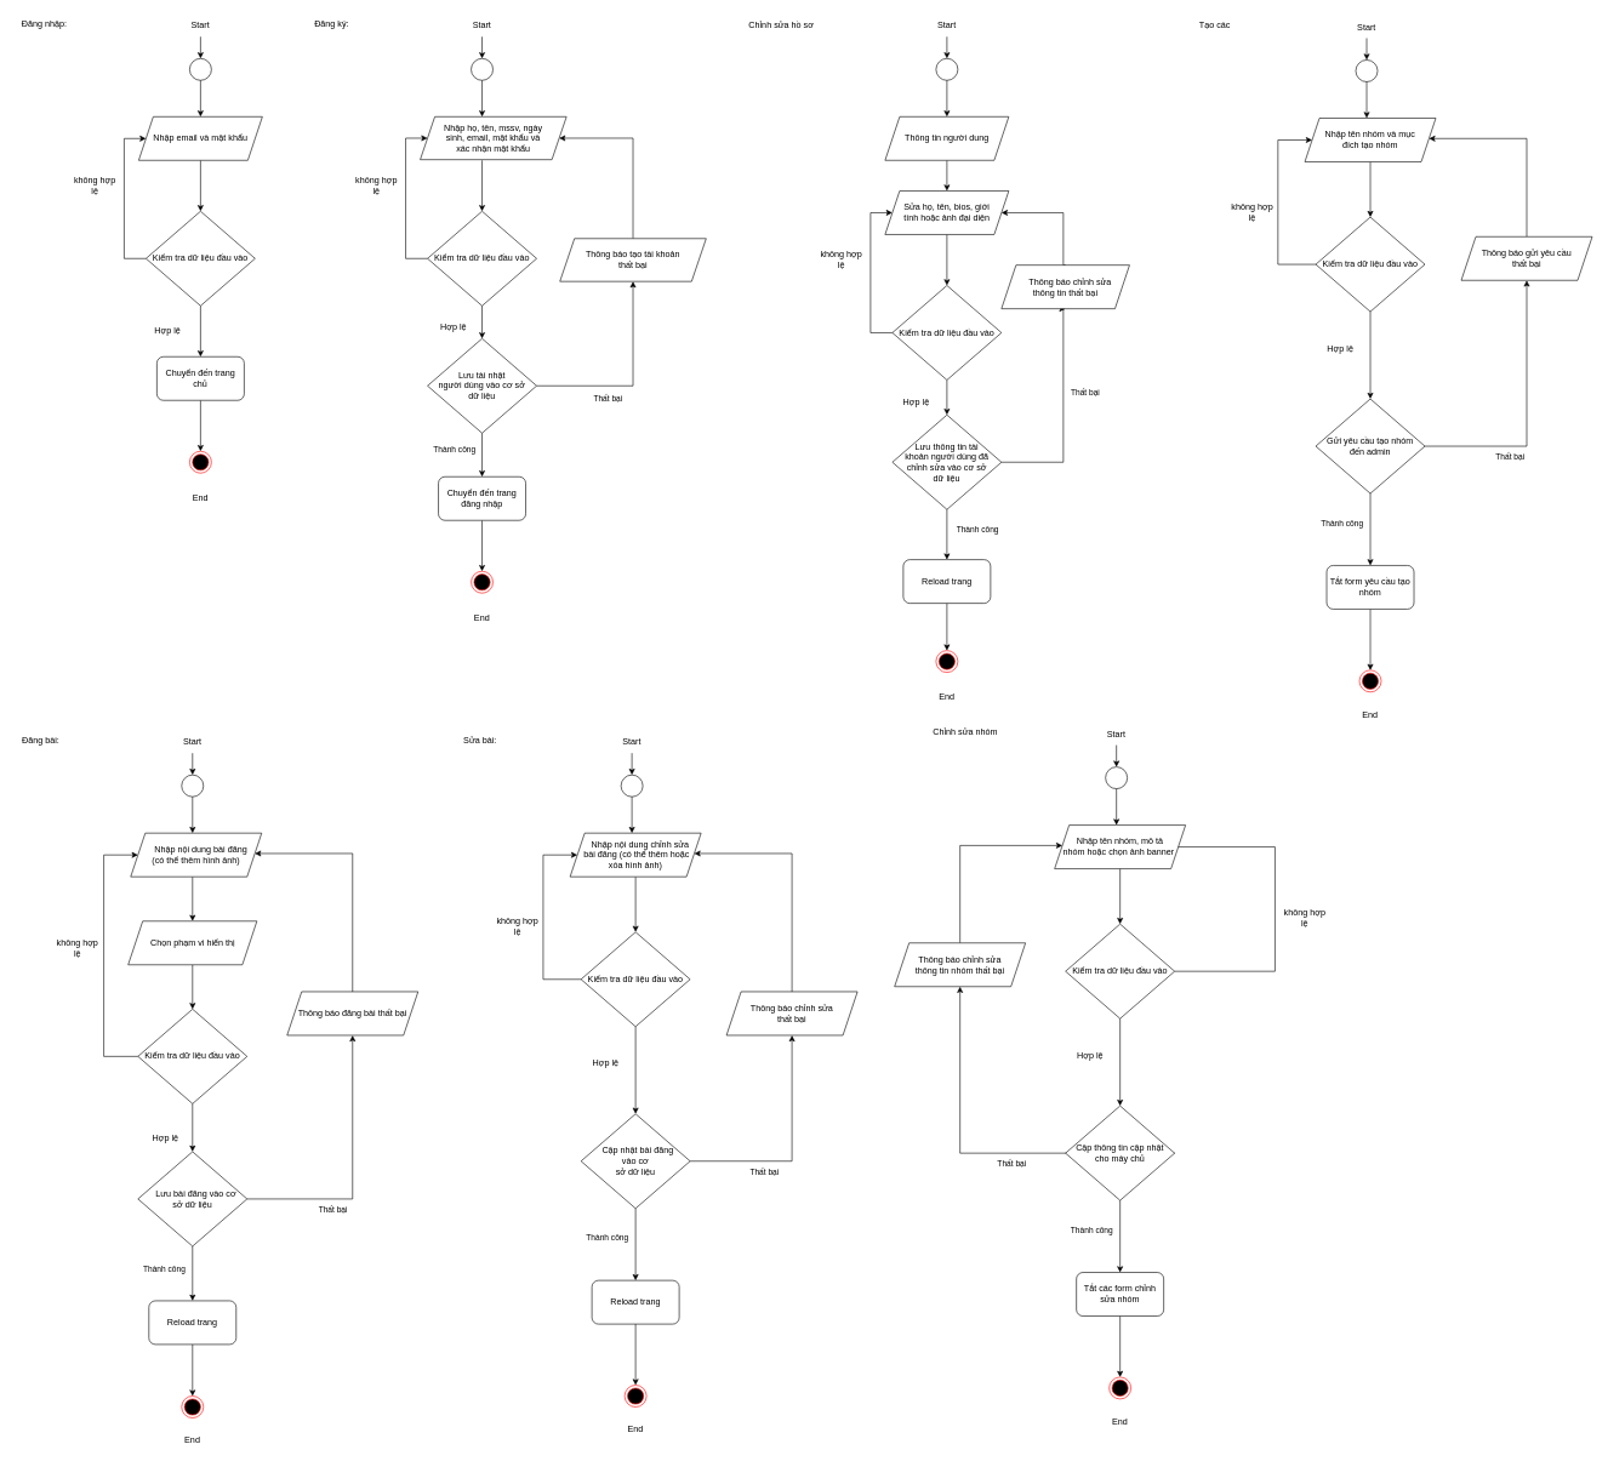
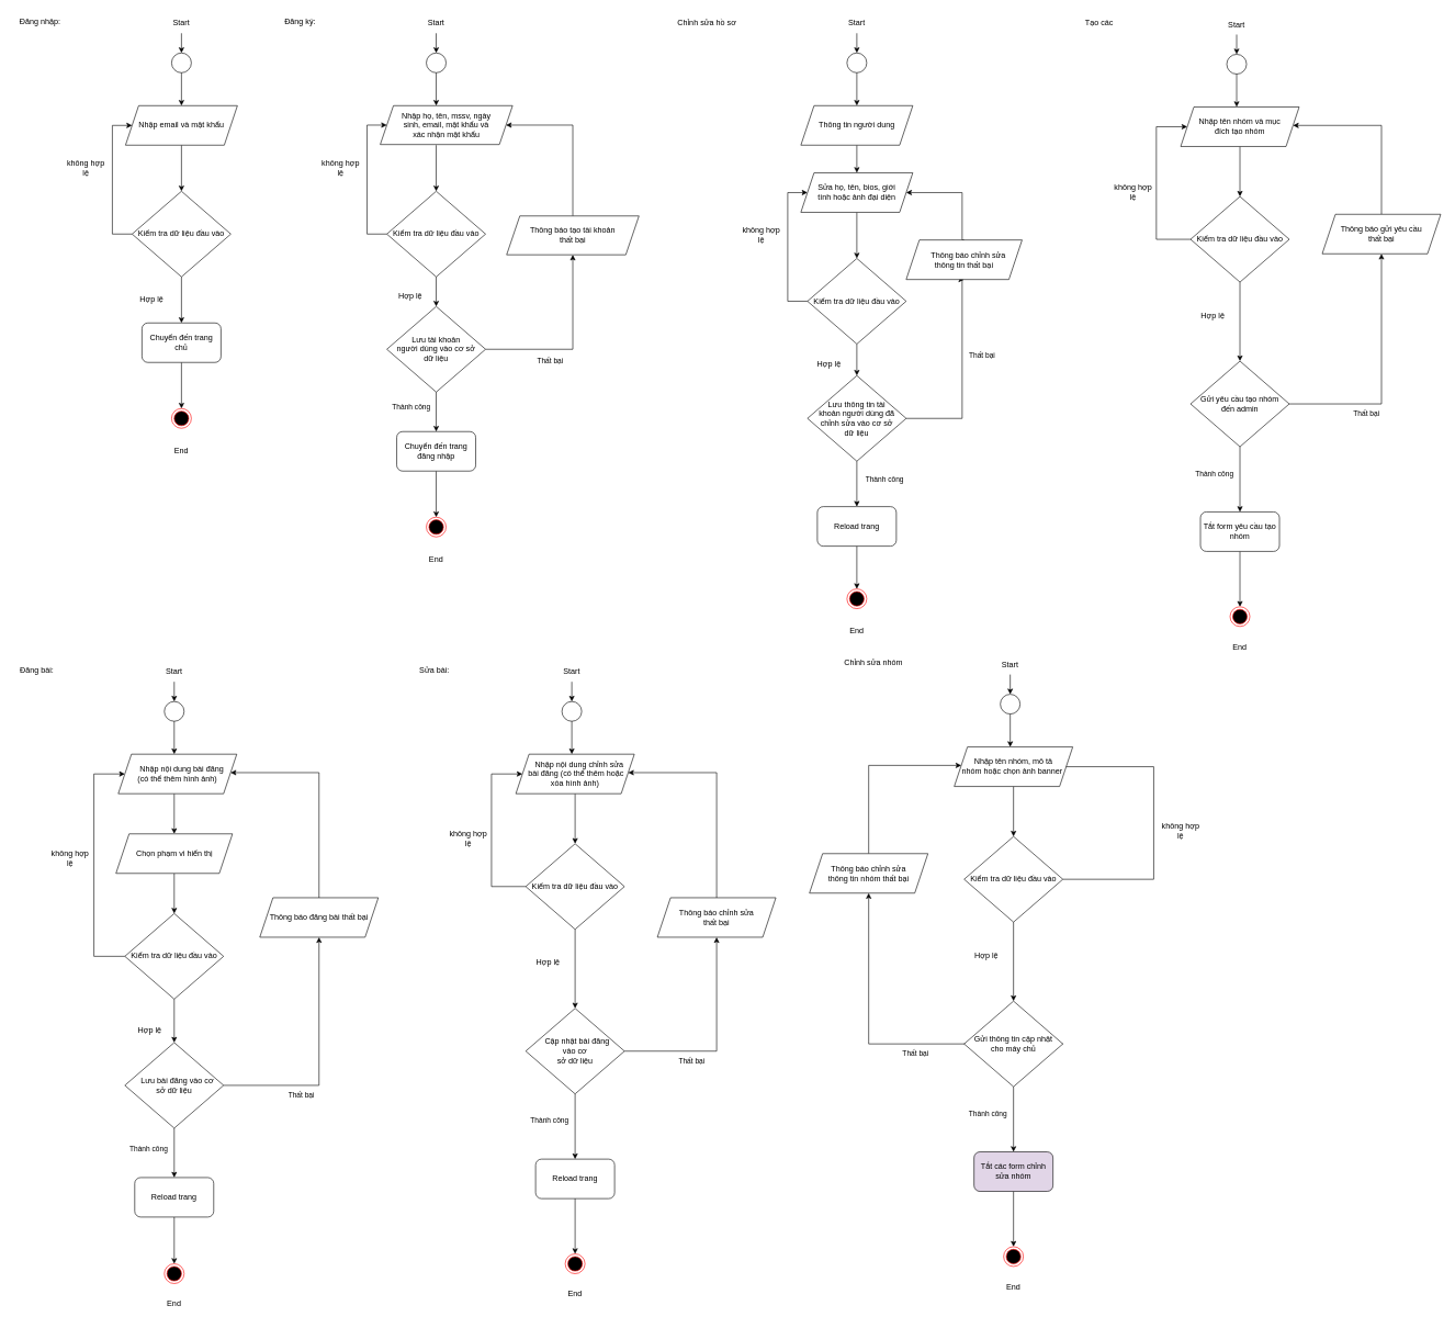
- <mxCell id="81" value="Lưu tài nhật&lt;div&gt;người&amp;nbsp;&lt;span style=&quot;background-color: initial;&quot;&gt;dùng vào cơ sở&lt;/span&gt;&lt;div&gt;dữ liệu&lt;/div&gt;&lt;/div&gt;" style="rhombus;whiteSpace=wrap;html=1;" parent="1" vertex="1"><mxGeometry x="587" y="465" width="150" height="130" as="geometry" /></mxCell>
+ <mxCell id="81" value="Lưu tài khoản&lt;div&gt;người&amp;nbsp;&lt;span style=&quot;background-color: initial;&quot;&gt;dùng vào cơ sở&lt;/span&gt;&lt;div&gt;dữ liệu&lt;/div&gt;&lt;/div&gt;" style="rhombus;whiteSpace=wrap;html=1;" parent="1" vertex="1"><mxGeometry x="587" y="465" width="150" height="130" as="geometry" /></mxCell>
- <mxCell id="157" value="Cập thông tin cập nhật&lt;div&gt;cho máy chủ&lt;/div&gt;" style="rhombus;whiteSpace=wrap;html=1;" parent="1" vertex="1"><mxGeometry x="1464" y="1520" width="150" height="130" as="geometry" /></mxCell>
+ <mxCell id="157" value="Gửi thông tin cập nhật&lt;div&gt;cho máy chủ&lt;/div&gt;" style="rhombus;whiteSpace=wrap;html=1;" parent="1" vertex="1"><mxGeometry x="1464" y="1520" width="150" height="130" as="geometry" /></mxCell>
- <mxCell id="146" value="Tắt các form chỉnh sửa nhóm" style="rounded=1;whiteSpace=wrap;html=1;" parent="1" vertex="1"><mxGeometry x="1479" y="1749" width="120" height="60" as="geometry" /></mxCell>
+ <mxCell id="146" value="Tắt các form chỉnh sửa nhóm" style="rounded=1;whiteSpace=wrap;html=1;fillColor=#e1d5e7;" parent="1" vertex="1"><mxGeometry x="1479" y="1749" width="120" height="60" as="geometry" /></mxCell>
